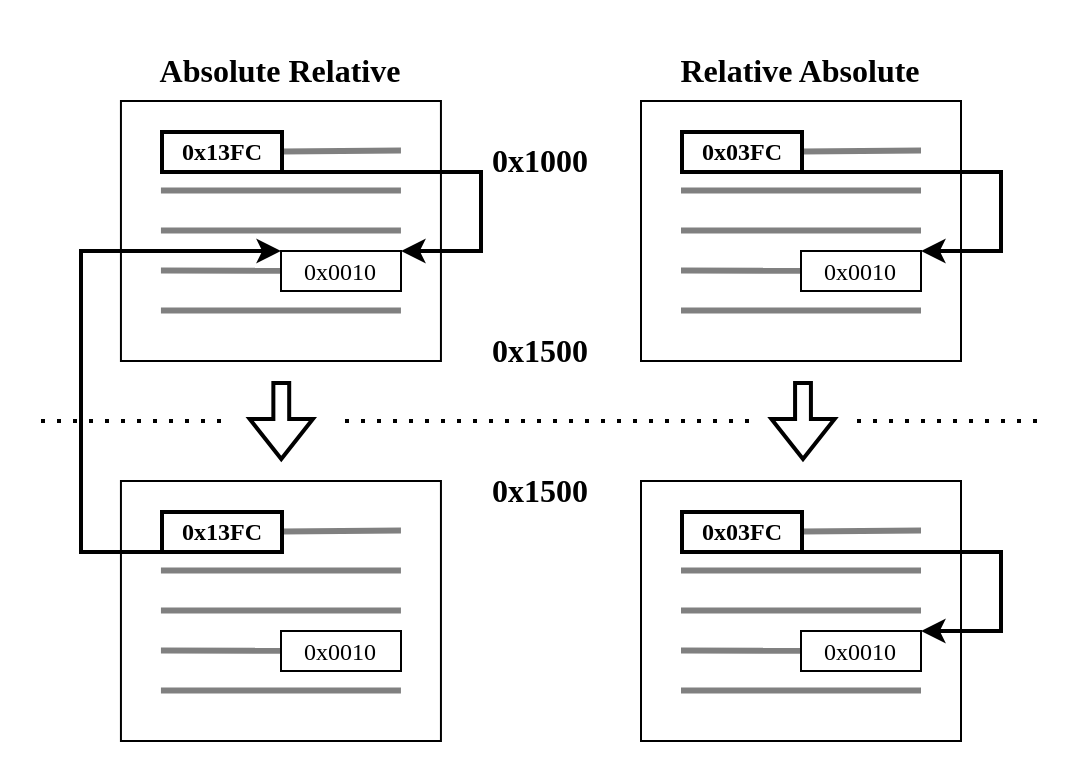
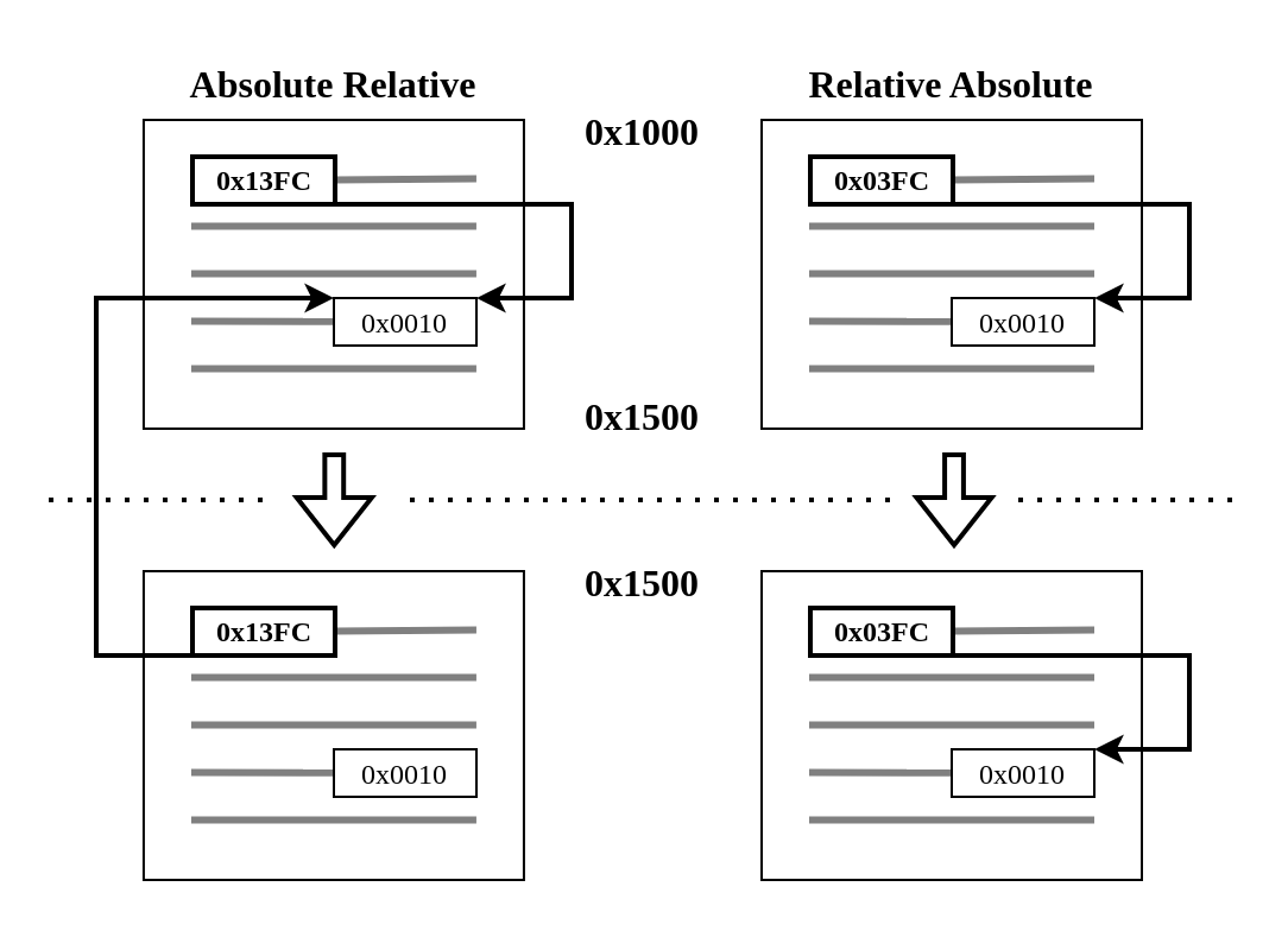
- <mxCell id="4" value="&lt;font face=&quot;LMMonoLt10-Regular&quot; style=&quot;font-size: 16px;&quot;&gt;0x1000&lt;/font&gt;" style="text;html=1;strokeColor=none;fillColor=none;align=center;verticalAlign=middle;whiteSpace=wrap;rounded=0;fontStyle=1" parent="1" vertex="1"><mxGeometry x="240" y="65" width="60" height="30" as="geometry" /></mxCell>
+ <mxCell id="4" value="&lt;font face=&quot;LMMonoLt10-Regular&quot; style=&quot;font-size: 16px;&quot;&gt;0x1000&lt;/font&gt;" style="text;html=1;strokeColor=none;fillColor=none;align=center;verticalAlign=middle;whiteSpace=wrap;rounded=0;fontStyle=1" parent="1" vertex="1"><mxGeometry x="240" y="40" width="60" height="30" as="geometry" /></mxCell>
